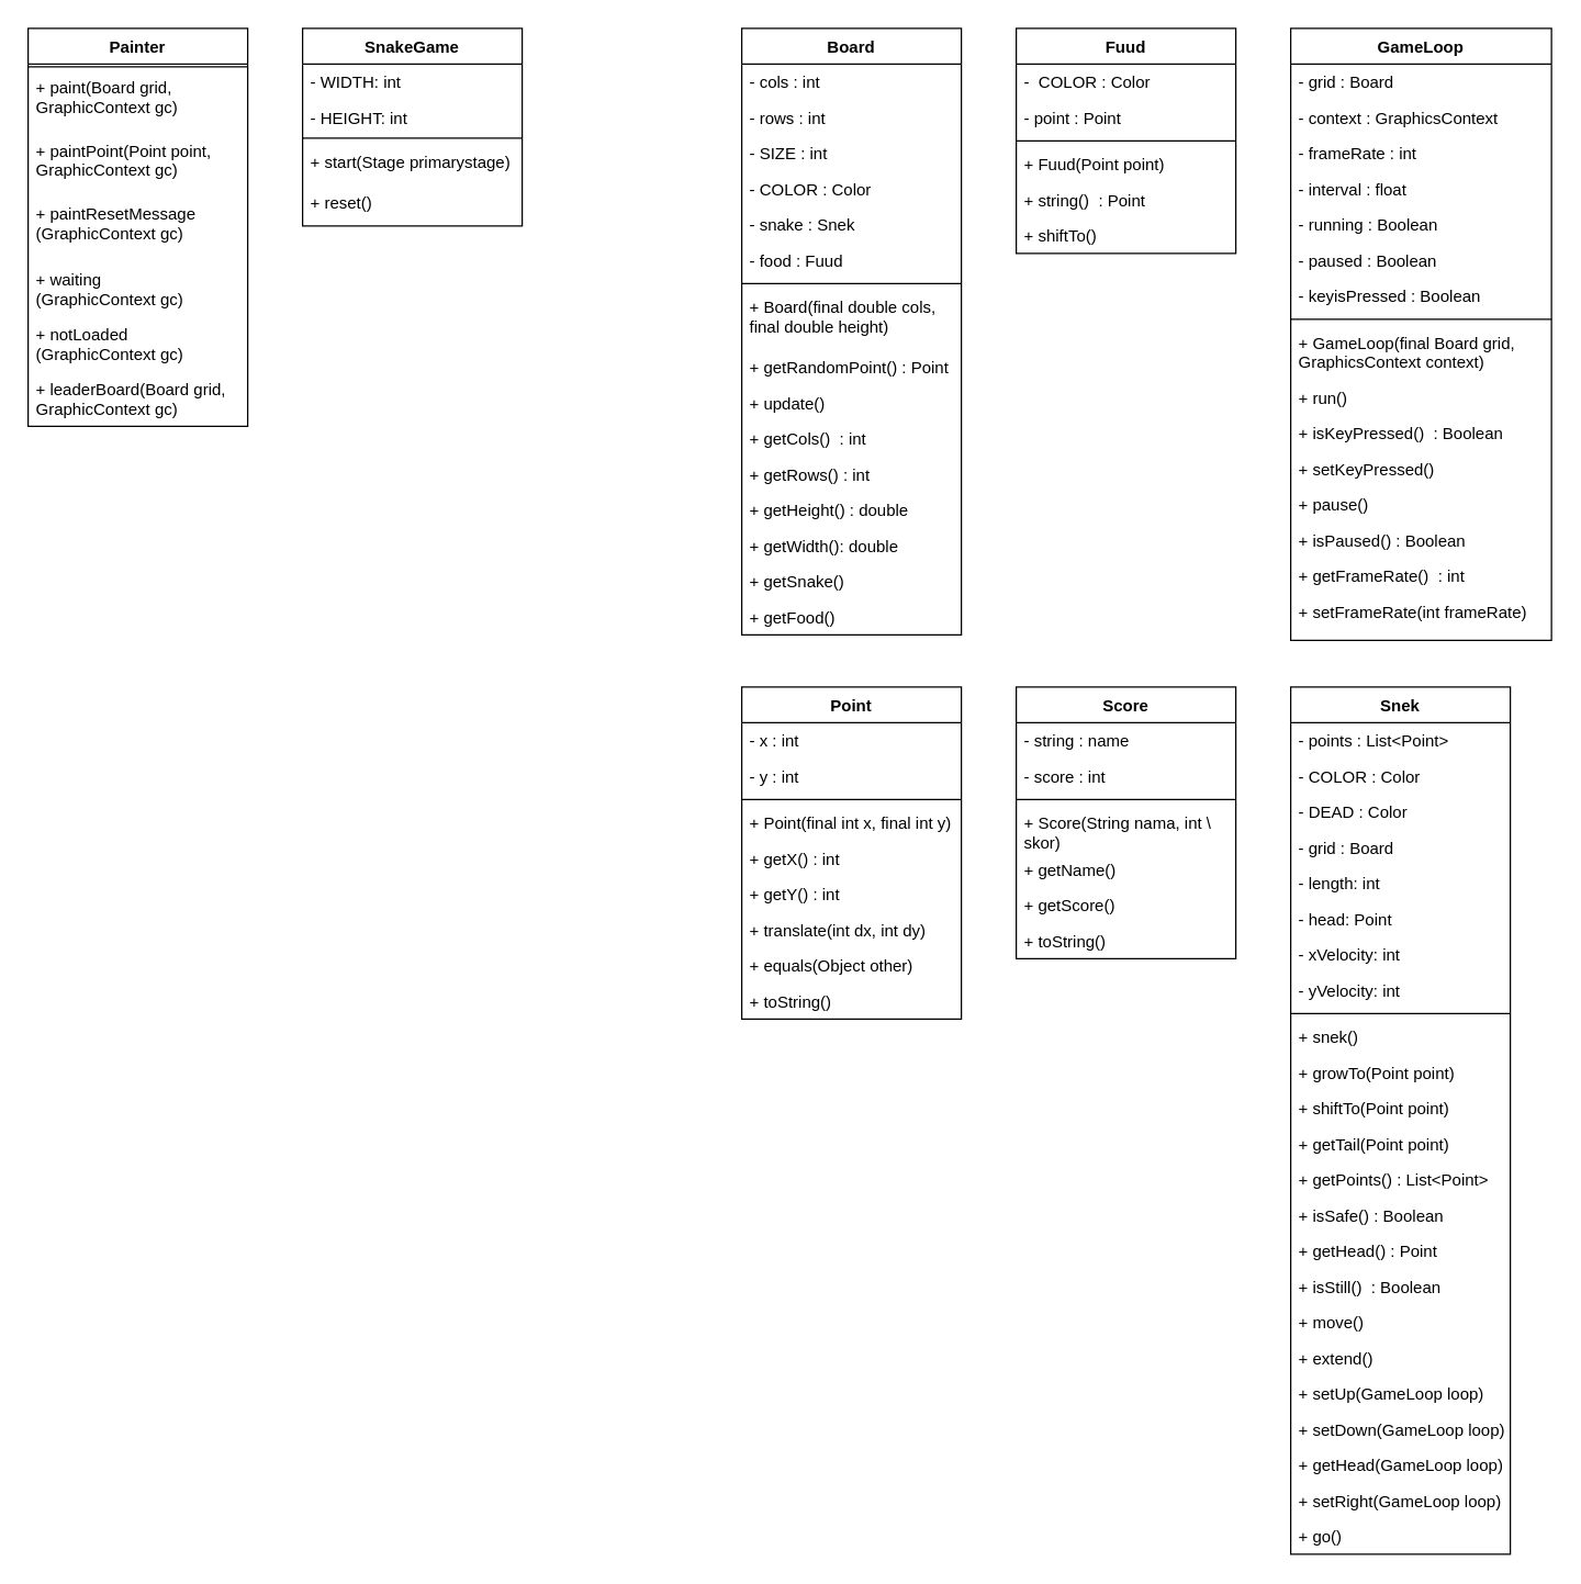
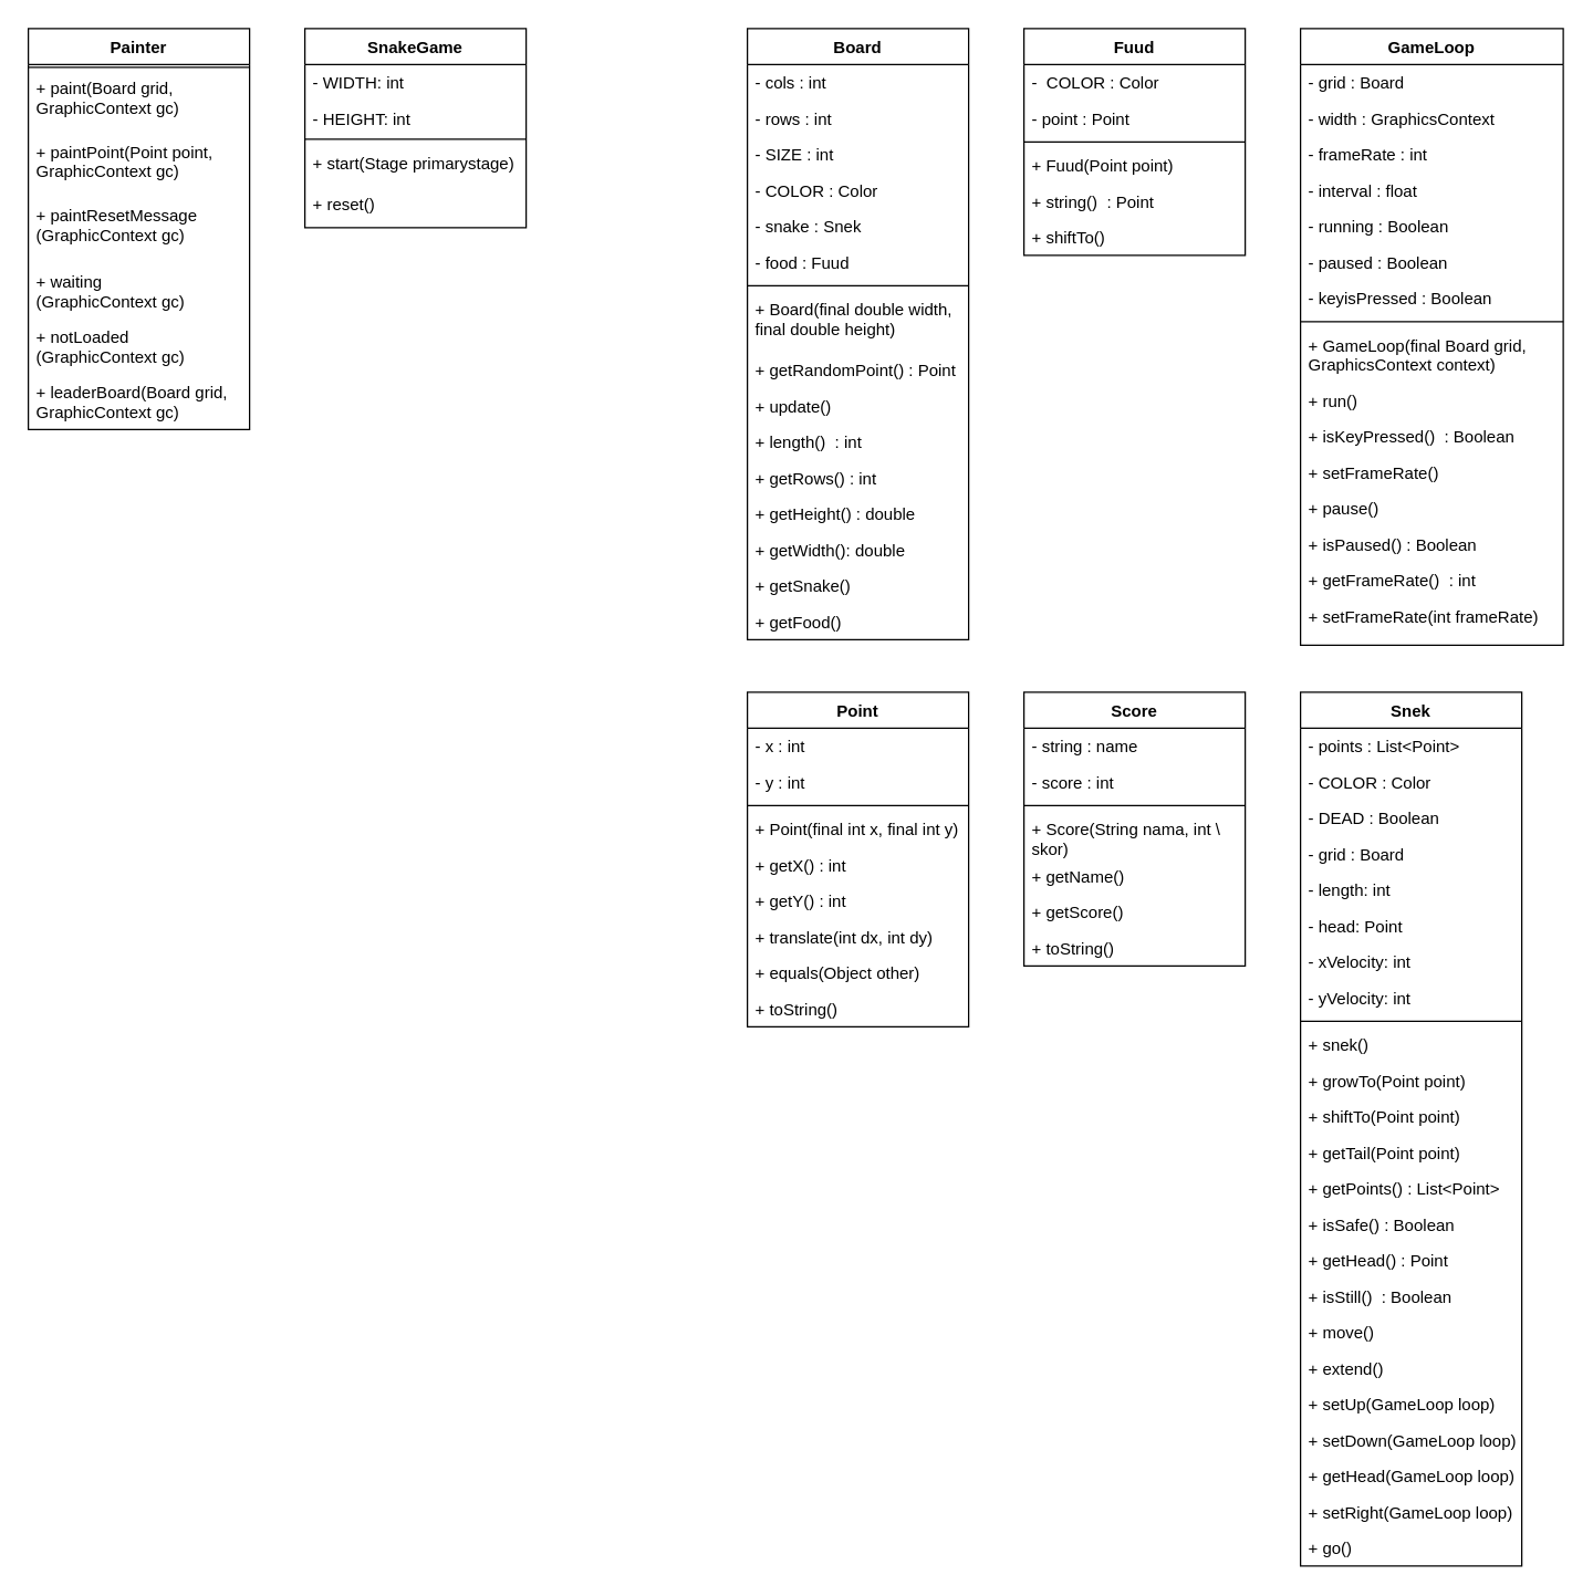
- <mxCell id="4" value="- context : GraphicsContext" style="text;strokeColor=none;fillColor=none;align=left;verticalAlign=top;spacingLeft=4;spacingRight=4;overflow=hidden;rotatable=0;points=[[0,0.5],[1,0.5]];portConstraint=eastwest;" vertex="1" parent="2"><mxGeometry y="52" width="190" height="26" as="geometry" /></mxCell>
+ <mxCell id="4" value="- width : GraphicsContext" style="text;strokeColor=none;fillColor=none;align=left;verticalAlign=top;spacingLeft=4;spacingRight=4;overflow=hidden;rotatable=0;points=[[0,0.5],[1,0.5]];portConstraint=eastwest;" vertex="1" parent="2"><mxGeometry y="52" width="190" height="26" as="geometry" /></mxCell>
- <mxCell id="52" value="+ Board(final double cols, &#10;final double height)" style="text;strokeColor=none;fillColor=none;align=left;verticalAlign=top;spacingLeft=4;spacingRight=4;overflow=hidden;rotatable=0;points=[[0,0.5],[1,0.5]];portConstraint=eastwest;" parent="44" vertex="1"><mxGeometry y="190" width="160" height="44" as="geometry" /></mxCell>
+ <mxCell id="52" value="+ Board(final double width, &#10;final double height)" style="text;strokeColor=none;fillColor=none;align=left;verticalAlign=top;spacingLeft=4;spacingRight=4;overflow=hidden;rotatable=0;points=[[0,0.5],[1,0.5]];portConstraint=eastwest;" parent="44" vertex="1"><mxGeometry y="190" width="160" height="44" as="geometry" /></mxCell>
- <mxCell id="55" value="+ getCols()  : int" style="text;strokeColor=none;fillColor=none;align=left;verticalAlign=top;spacingLeft=4;spacingRight=4;overflow=hidden;rotatable=0;points=[[0,0.5],[1,0.5]];portConstraint=eastwest;" parent="44" vertex="1"><mxGeometry y="286" width="160" height="26" as="geometry" /></mxCell>
+ <mxCell id="55" value="+ length()  : int" style="text;strokeColor=none;fillColor=none;align=left;verticalAlign=top;spacingLeft=4;spacingRight=4;overflow=hidden;rotatable=0;points=[[0,0.5],[1,0.5]];portConstraint=eastwest;" parent="44" vertex="1"><mxGeometry y="286" width="160" height="26" as="geometry" /></mxCell>
- <mxCell id="14" value="+ setKeyPressed() " style="text;strokeColor=none;fillColor=none;align=left;verticalAlign=top;spacingLeft=4;spacingRight=4;overflow=hidden;rotatable=0;points=[[0,0.5],[1,0.5]];portConstraint=eastwest;" parent="2" vertex="1"><mxGeometry y="308" width="190" height="26" as="geometry" /></mxCell>
+ <mxCell id="14" value="+ setFrameRate() " style="text;strokeColor=none;fillColor=none;align=left;verticalAlign=top;spacingLeft=4;spacingRight=4;overflow=hidden;rotatable=0;points=[[0,0.5],[1,0.5]];portConstraint=eastwest;" parent="2" vertex="1"><mxGeometry y="308" width="190" height="26" as="geometry" /></mxCell>
- <mxCell id="72" value="- DEAD : Color" style="text;strokeColor=none;fillColor=none;align=left;verticalAlign=top;spacingLeft=4;spacingRight=4;overflow=hidden;rotatable=0;points=[[0,0.5],[1,0.5]];portConstraint=eastwest;" vertex="1" parent="69"><mxGeometry y="78" width="160" height="26" as="geometry" /></mxCell>
+ <mxCell id="72" value="- DEAD : Boolean" style="text;strokeColor=none;fillColor=none;align=left;verticalAlign=top;spacingLeft=4;spacingRight=4;overflow=hidden;rotatable=0;points=[[0,0.5],[1,0.5]];portConstraint=eastwest;" vertex="1" parent="69"><mxGeometry y="78" width="160" height="26" as="geometry" /></mxCell>
